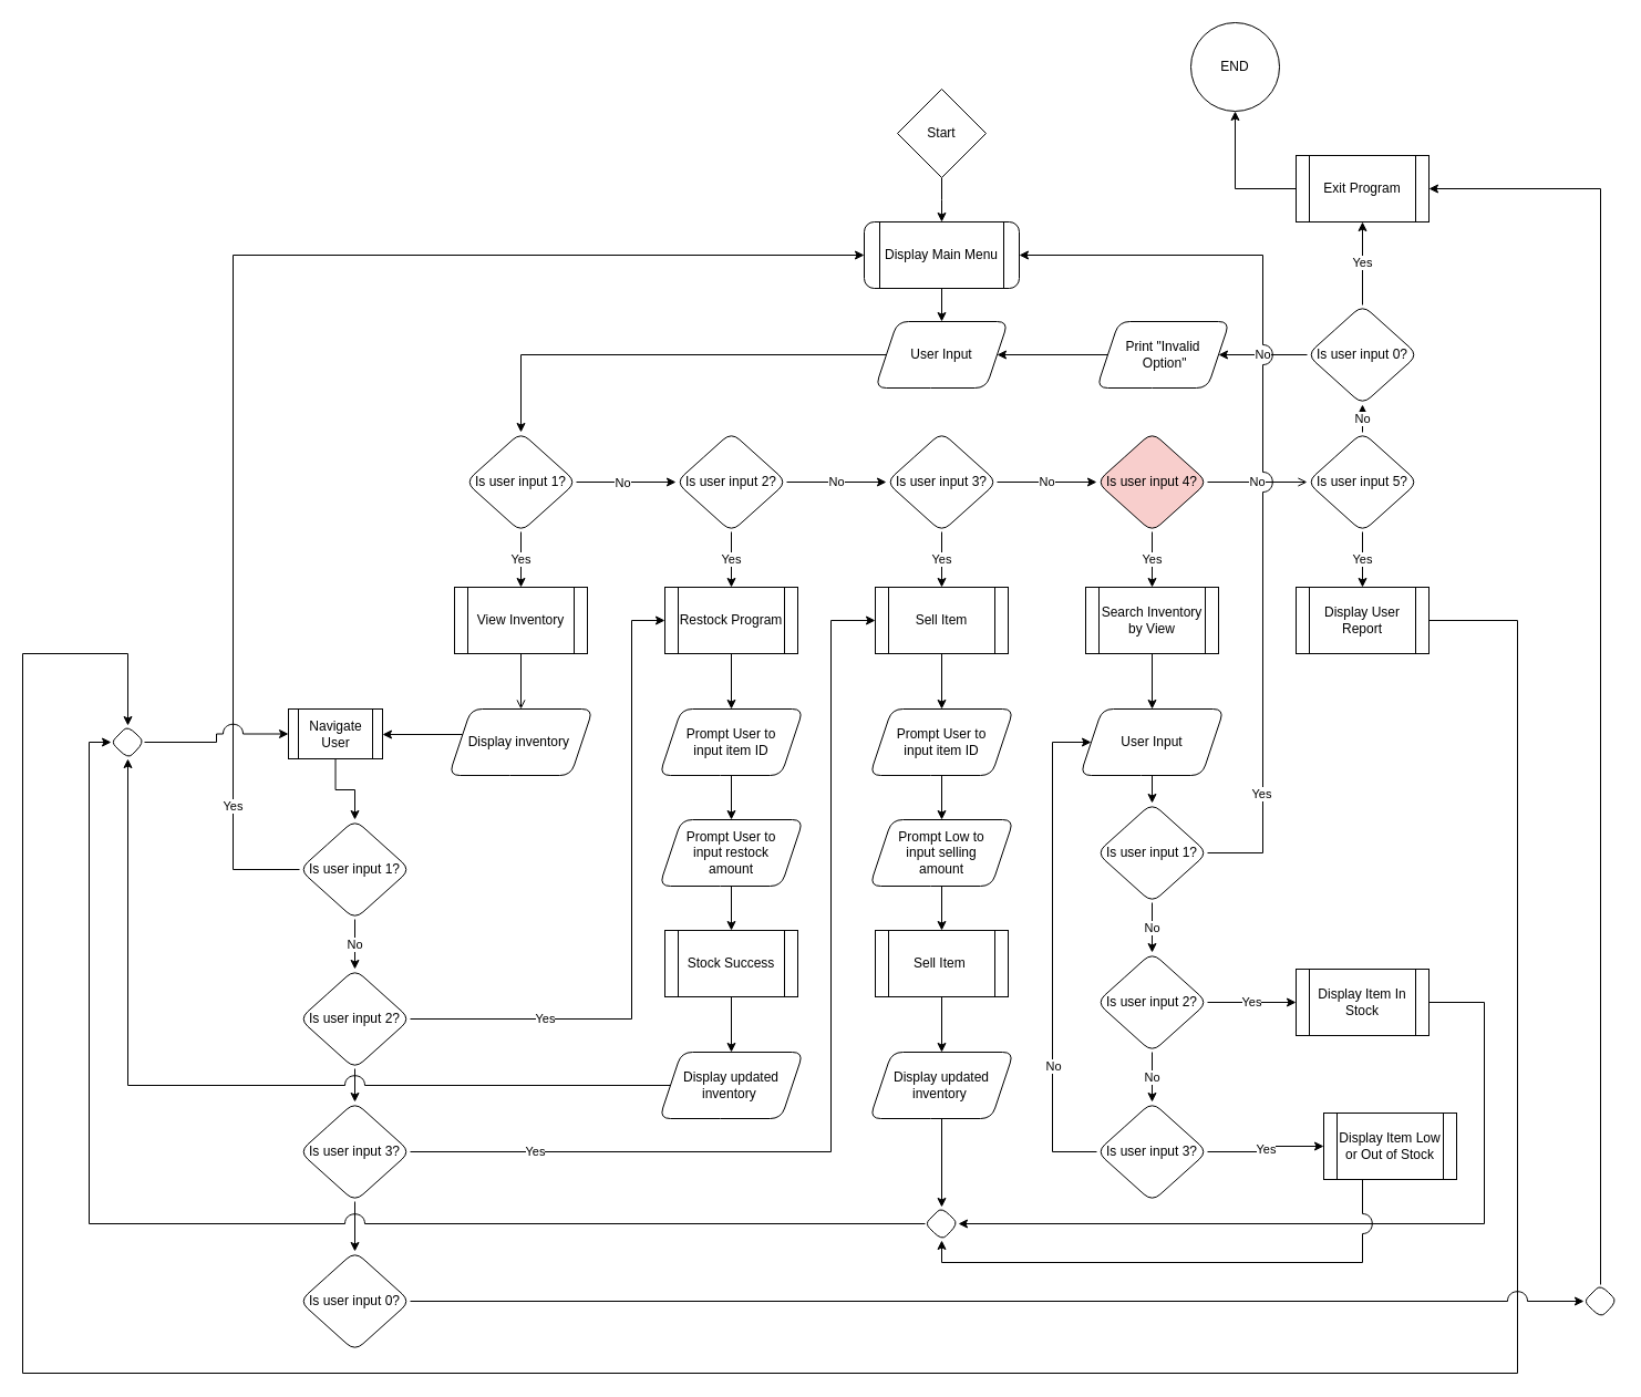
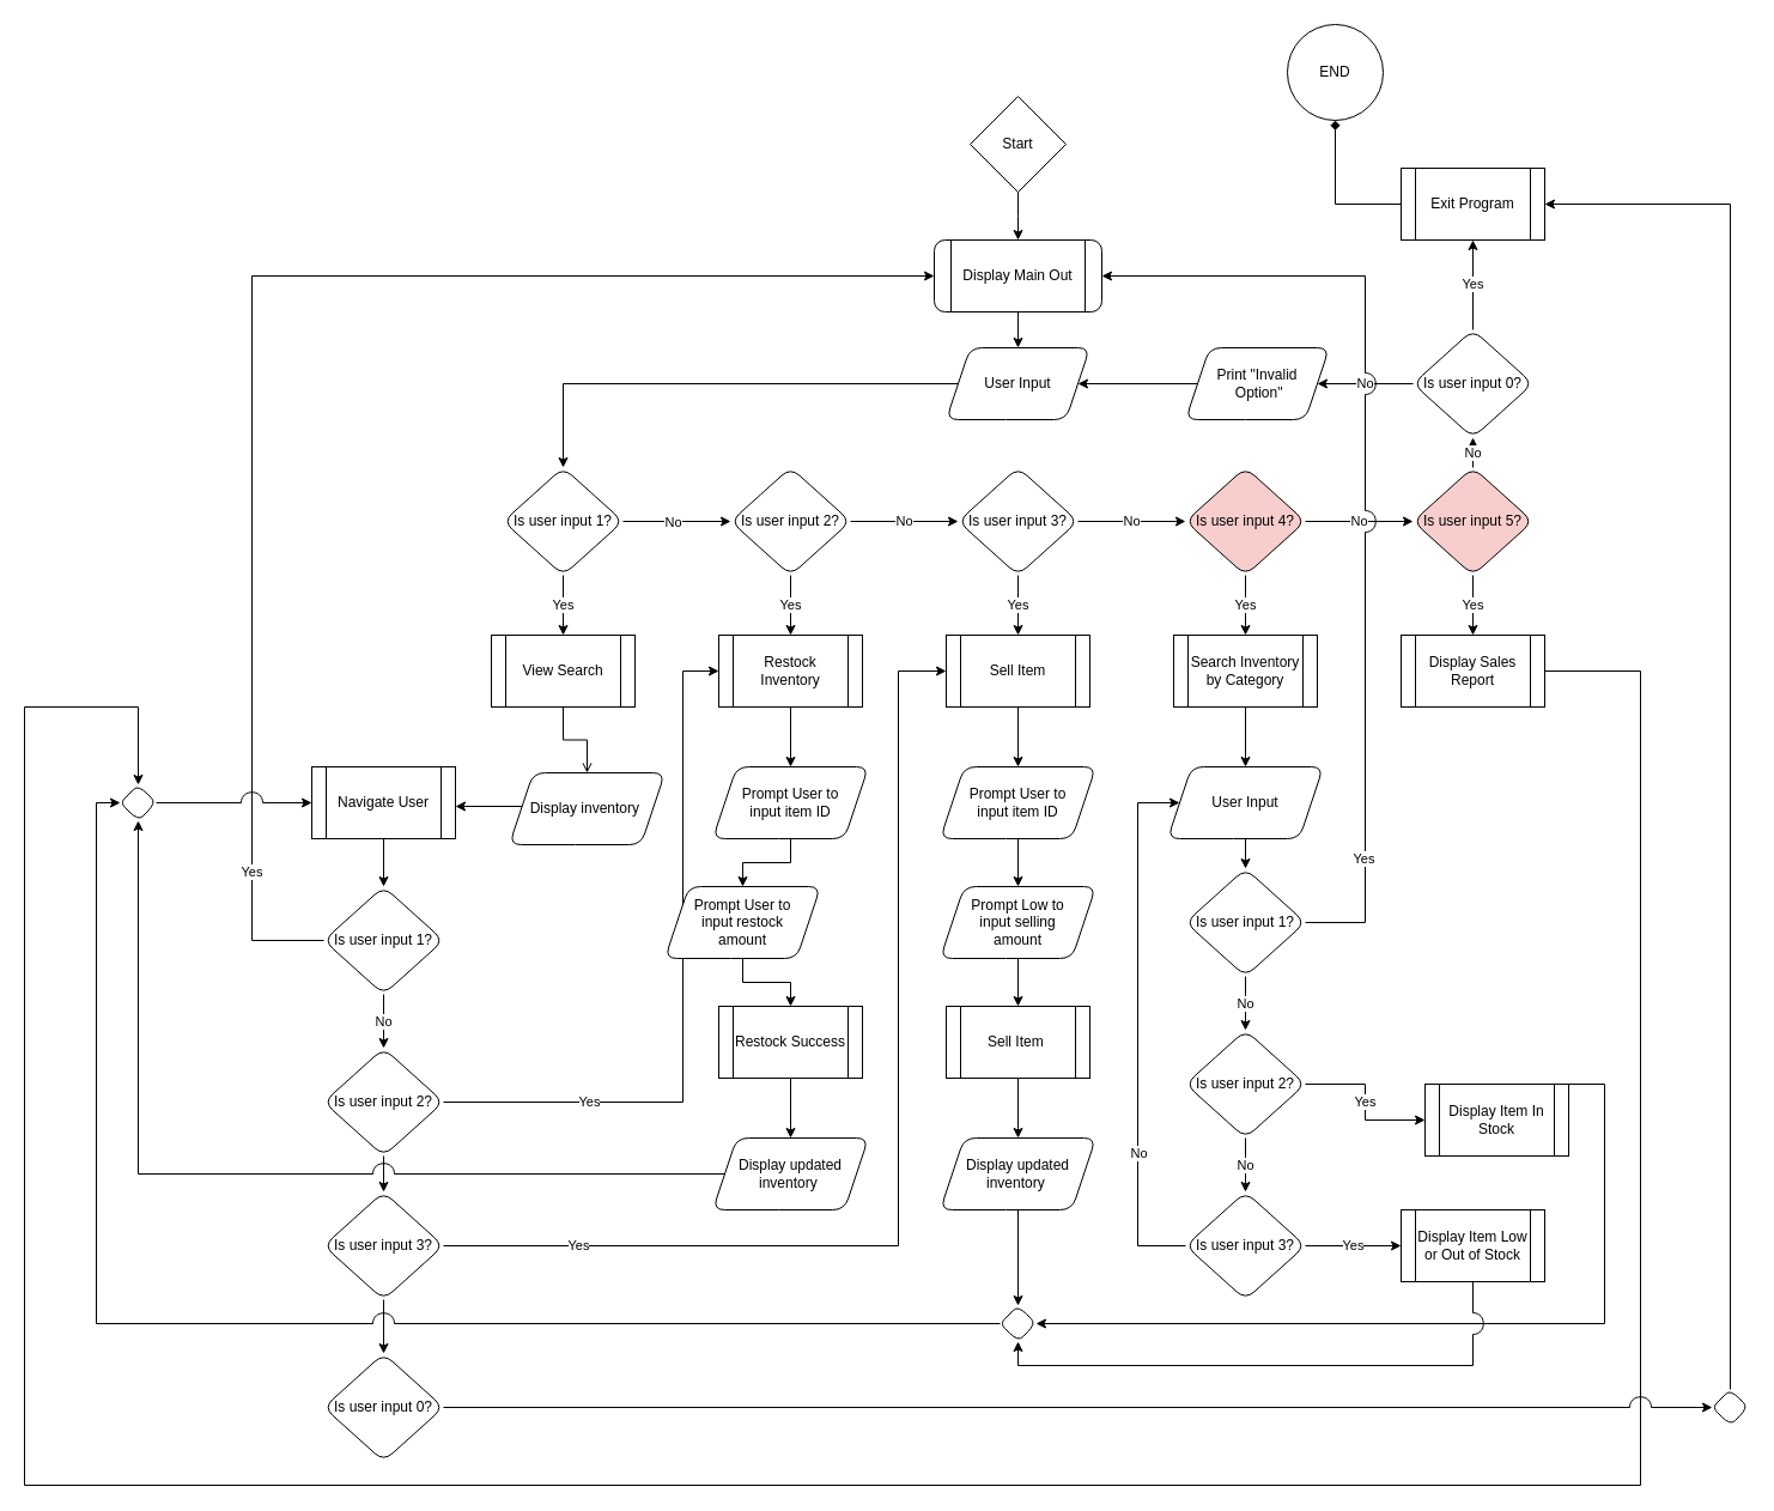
- <mxCell id="37" style="edgeStyle=orthogonalEdgeStyle;rounded=0;orthogonalLoop=1;jettySize=auto;html=1;" parent="1" source="38" target="41" edge="1"><mxGeometry relative="1" as="geometry" /></mxCell>
+ <mxCell id="37" style="edgeStyle=orthogonalEdgeStyle;rounded=0;orthogonalLoop=1;jettySize=auto;html=1;endArrow=diamond;" parent="1" source="38" target="41" edge="1"><mxGeometry relative="1" as="geometry" /></mxCell>
- <mxCell id="5" value="Display Main Menu" style="shape=process;whiteSpace=wrap;html=1;backgroundOutline=1;rounded=1;" parent="1" vertex="1"><mxGeometry x="780" y="200" width="140" height="60" as="geometry" /></mxCell>
+ <mxCell id="5" value="Display Main Out" style="shape=process;whiteSpace=wrap;html=1;backgroundOutline=1;rounded=1;" parent="1" vertex="1"><mxGeometry x="780" y="200" width="140" height="60" as="geometry" /></mxCell>
- <mxCell id="16" value="No" style="edgeStyle=orthogonalEdgeStyle;rounded=0;orthogonalLoop=1;jettySize=auto;html=1;entryX=0;entryY=0.5;entryDx=0;entryDy=0;endArrow=open;" parent="1" source="17" target="19" edge="1"><mxGeometry relative="1" as="geometry" /></mxCell>
+ <mxCell id="16" value="No" style="edgeStyle=orthogonalEdgeStyle;rounded=0;orthogonalLoop=1;jettySize=auto;html=1;entryX=0;entryY=0.5;entryDx=0;entryDy=0;" parent="1" source="17" target="19" edge="1"><mxGeometry relative="1" as="geometry" /></mxCell>
- <mxCell id="19" value="Is user input 5?" style="rhombus;whiteSpace=wrap;html=1;rounded=1;shadow=0;" parent="1" vertex="1"><mxGeometry x="1180" y="390" width="100" height="90" as="geometry" /></mxCell>
+ <mxCell id="19" value="Is user input 5?" style="rhombus;whiteSpace=wrap;html=1;rounded=1;shadow=0;fillColor=#f8cecc;" parent="1" vertex="1"><mxGeometry x="1180" y="390" width="100" height="90" as="geometry" /></mxCell>
- <mxCell id="24" value="View Inventory" style="shape=process;whiteSpace=wrap;html=1;backgroundOutline=1;" parent="1" vertex="1"><mxGeometry x="410" y="530" width="120" height="60" as="geometry" /></mxCell>
+ <mxCell id="24" value="View Search" style="shape=process;whiteSpace=wrap;html=1;backgroundOutline=1;" parent="1" vertex="1"><mxGeometry x="410" y="530" width="120" height="60" as="geometry" /></mxCell>
- <mxCell id="36" value="Restock Program" style="shape=process;whiteSpace=wrap;html=1;backgroundOutline=1;" parent="1" vertex="1"><mxGeometry x="600" y="530" width="120" height="60" as="geometry" /></mxCell>
+ <mxCell id="36" value="Restock Inventory" style="shape=process;whiteSpace=wrap;html=1;backgroundOutline=1;" parent="1" vertex="1"><mxGeometry x="600" y="530" width="120" height="60" as="geometry" /></mxCell>
- <mxCell id="30" value="Search Inventory by View" style="shape=process;whiteSpace=wrap;html=1;backgroundOutline=1;" parent="1" vertex="1"><mxGeometry x="980" y="530" width="120" height="60" as="geometry" /></mxCell>
+ <mxCell id="30" value="Search Inventory by Category" style="shape=process;whiteSpace=wrap;html=1;backgroundOutline=1;" parent="1" vertex="1"><mxGeometry x="980" y="530" width="120" height="60" as="geometry" /></mxCell>
- <mxCell id="27" value="Display User Report" style="shape=process;whiteSpace=wrap;html=1;backgroundOutline=1;" parent="1" vertex="1"><mxGeometry x="1170" y="530" width="120" height="60" as="geometry" /></mxCell>
+ <mxCell id="27" value="Display Sales Report" style="shape=process;whiteSpace=wrap;html=1;backgroundOutline=1;" parent="1" vertex="1"><mxGeometry x="1170" y="530" width="120" height="60" as="geometry" /></mxCell>
- <mxCell id="68" value="Navigate User" style="shape=process;whiteSpace=wrap;html=1;backgroundOutline=1;" parent="1" vertex="1"><mxGeometry x="260" y="640" width="85" height="45" as="geometry" /></mxCell>
+ <mxCell id="68" value="Navigate User" style="shape=process;whiteSpace=wrap;html=1;backgroundOutline=1;" parent="1" vertex="1"><mxGeometry x="260" y="640" width="120" height="60" as="geometry" /></mxCell>
- <mxCell id="46" value="Display inventory&amp;nbsp;" style="shape=parallelogram;perimeter=parallelogramPerimeter;whiteSpace=wrap;html=1;fixedSize=1;rounded=1;" parent="1" vertex="1"><mxGeometry x="405" y="640" width="130" height="60" as="geometry" /></mxCell>
+ <mxCell id="46" value="Display inventory&amp;nbsp;" style="shape=parallelogram;perimeter=parallelogramPerimeter;whiteSpace=wrap;html=1;fixedSize=1;rounded=1;" parent="1" vertex="1"><mxGeometry x="425" y="645" width="130" height="60" as="geometry" /></mxCell>
- <mxCell id="60" value="Prompt User to &lt;br&gt;input restock &lt;br&gt;amount" style="shape=parallelogram;perimeter=parallelogramPerimeter;whiteSpace=wrap;html=1;fixedSize=1;rounded=1;" parent="1" vertex="1"><mxGeometry x="595" y="740" width="130" height="60" as="geometry" /></mxCell>
+ <mxCell id="60" value="Prompt User to &lt;br&gt;input restock &lt;br&gt;amount" style="shape=parallelogram;perimeter=parallelogramPerimeter;whiteSpace=wrap;html=1;fixedSize=1;rounded=1;" parent="1" vertex="1"><mxGeometry x="555" y="740" width="130" height="60" as="geometry" /></mxCell>
- <mxCell id="62" value="Stock Success" style="shape=process;whiteSpace=wrap;html=1;backgroundOutline=1;" parent="1" vertex="1"><mxGeometry x="600" y="840" width="120" height="60" as="geometry" /></mxCell>
+ <mxCell id="62" value="Restock Success" style="shape=process;whiteSpace=wrap;html=1;backgroundOutline=1;" parent="1" vertex="1"><mxGeometry x="600" y="840" width="120" height="60" as="geometry" /></mxCell>
- <mxCell id="91" value="Display Item In Stock" style="shape=process;whiteSpace=wrap;html=1;backgroundOutline=1;" vertex="1" parent="1"><mxGeometry x="1170" y="875" width="120" height="60" as="geometry" /></mxCell>
+ <mxCell id="91" value="Display Item In Stock" style="shape=process;whiteSpace=wrap;html=1;backgroundOutline=1;" vertex="1" parent="1"><mxGeometry x="1190" y="905" width="120" height="60" as="geometry" /></mxCell>
- <mxCell id="93" value="Display Item Low or Out of Stock" style="shape=process;whiteSpace=wrap;html=1;backgroundOutline=1;" vertex="1" parent="1"><mxGeometry x="1195" y="1005" width="120" height="60" as="geometry" /></mxCell>
+ <mxCell id="93" value="Display Item Low or Out of Stock" style="shape=process;whiteSpace=wrap;html=1;backgroundOutline=1;" vertex="1" parent="1"><mxGeometry x="1170" y="1010" width="120" height="60" as="geometry" /></mxCell>
